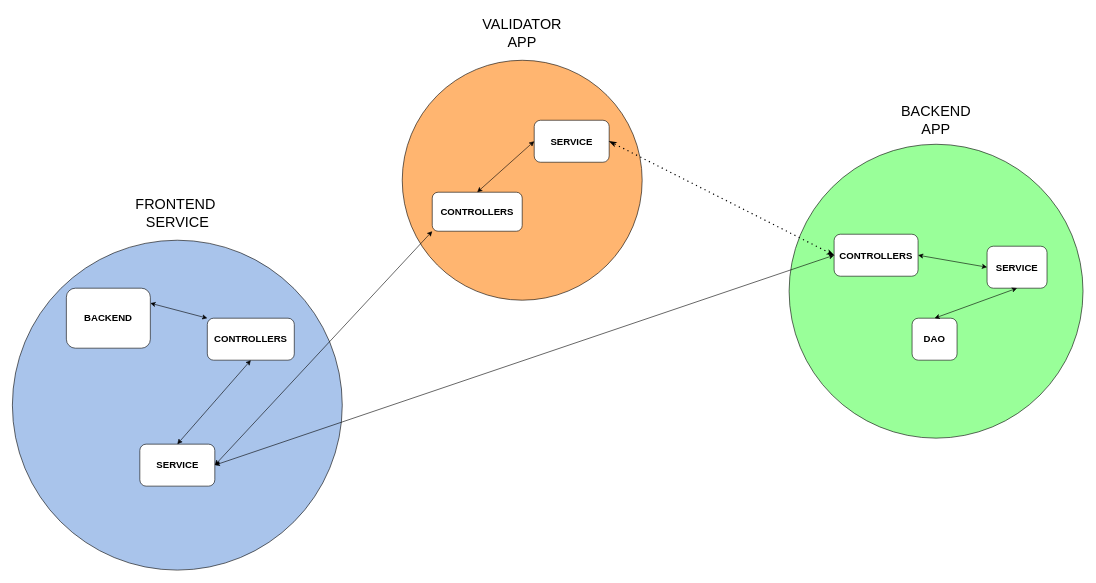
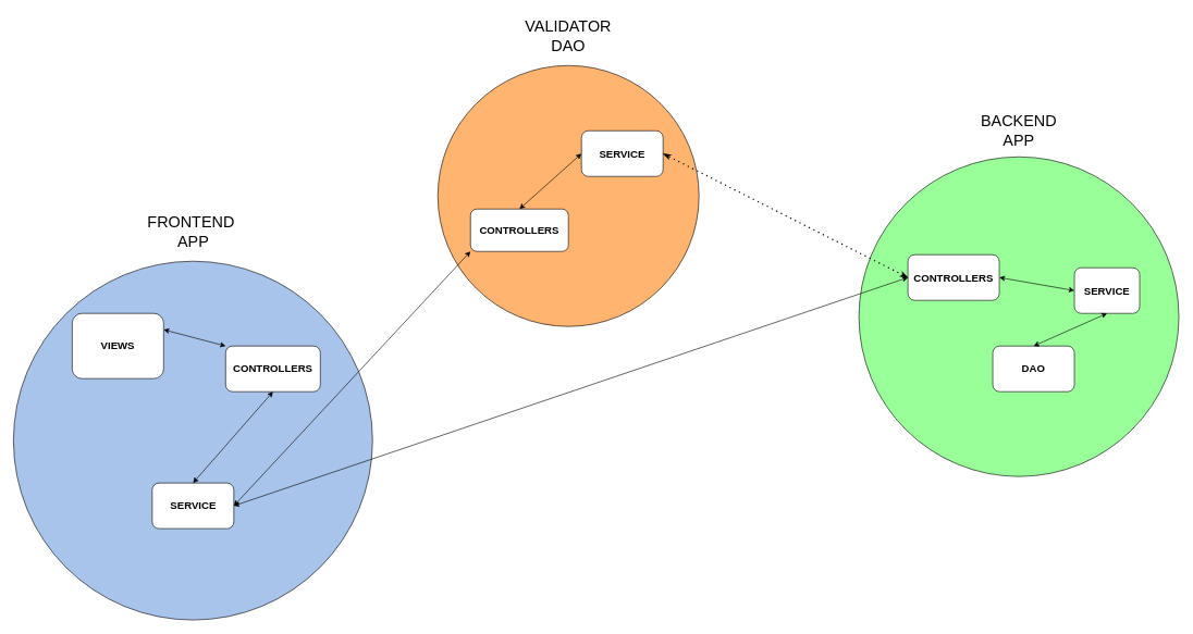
- <mxCell id="13" value="&lt;font style=&quot;font-size: 24px;&quot;&gt;VALIDATOR&lt;br&gt;APP&lt;/font&gt;" style="text;html=1;strokeColor=none;fillColor=none;align=center;verticalAlign=middle;whiteSpace=wrap;rounded=0;" vertex="1" parent="1"><mxGeometry x="785" y="20" width="170" height="70" as="geometry" /></mxCell>
+ <mxCell id="13" value="&lt;font style=&quot;font-size: 24px;&quot;&gt;VALIDATOR&lt;br&gt;DAO&lt;/font&gt;" style="text;html=1;strokeColor=none;fillColor=none;align=center;verticalAlign=middle;whiteSpace=wrap;rounded=0;" vertex="1" parent="1"><mxGeometry x="785" y="20" width="170" height="70" as="geometry" /></mxCell>
- <mxCell id="9" value="&lt;font style=&quot;font-size: 24px;&quot;&gt;FRONTEND&amp;nbsp;&lt;br&gt;SERVICE&lt;/font&gt;" style="text;html=1;strokeColor=none;fillColor=none;align=center;verticalAlign=middle;whiteSpace=wrap;rounded=0;" vertex="1" parent="1"><mxGeometry x="212.5" y="320" width="165" height="70" as="geometry" /></mxCell>
+ <mxCell id="9" value="&lt;font style=&quot;font-size: 24px;&quot;&gt;FRONTEND&amp;nbsp;&lt;br&gt;APP&lt;/font&gt;" style="text;html=1;strokeColor=none;fillColor=none;align=center;verticalAlign=middle;whiteSpace=wrap;rounded=0;" vertex="1" parent="1"><mxGeometry x="212.5" y="320" width="165" height="70" as="geometry" /></mxCell>
- <mxCell id="4" value="&lt;font style=&quot;font-size: 16px;&quot;&gt;&lt;b&gt;BACKEND&lt;/b&gt;&lt;/font&gt;" style="rounded=1;whiteSpace=wrap;html=1;fillColor=default;" vertex="1" parent="2"><mxGeometry x="90" y="80" width="140" height="100" as="geometry" /></mxCell>
+ <mxCell id="4" value="&lt;font style=&quot;font-size: 16px;&quot;&gt;&lt;b&gt;VIEWS&lt;/b&gt;&lt;/font&gt;" style="rounded=1;whiteSpace=wrap;html=1;fillColor=default;" vertex="1" parent="2"><mxGeometry x="90" y="80" width="140" height="100" as="geometry" /></mxCell>
- <mxCell id="20" value="&lt;font style=&quot;font-size: 16px;&quot;&gt;&lt;b&gt;DAO&lt;/b&gt;&lt;/font&gt;" style="rounded=1;whiteSpace=wrap;html=1;fillColor=default;" vertex="1" parent="1"><mxGeometry x="1520" y="530" width="75" height="70" as="geometry" /></mxCell>
+ <mxCell id="20" value="&lt;font style=&quot;font-size: 16px;&quot;&gt;&lt;b&gt;DAO&lt;/b&gt;&lt;/font&gt;" style="rounded=1;whiteSpace=wrap;html=1;fillColor=default;" vertex="1" parent="1"><mxGeometry x="1520" y="530" width="125" height="70" as="geometry" /></mxCell>
